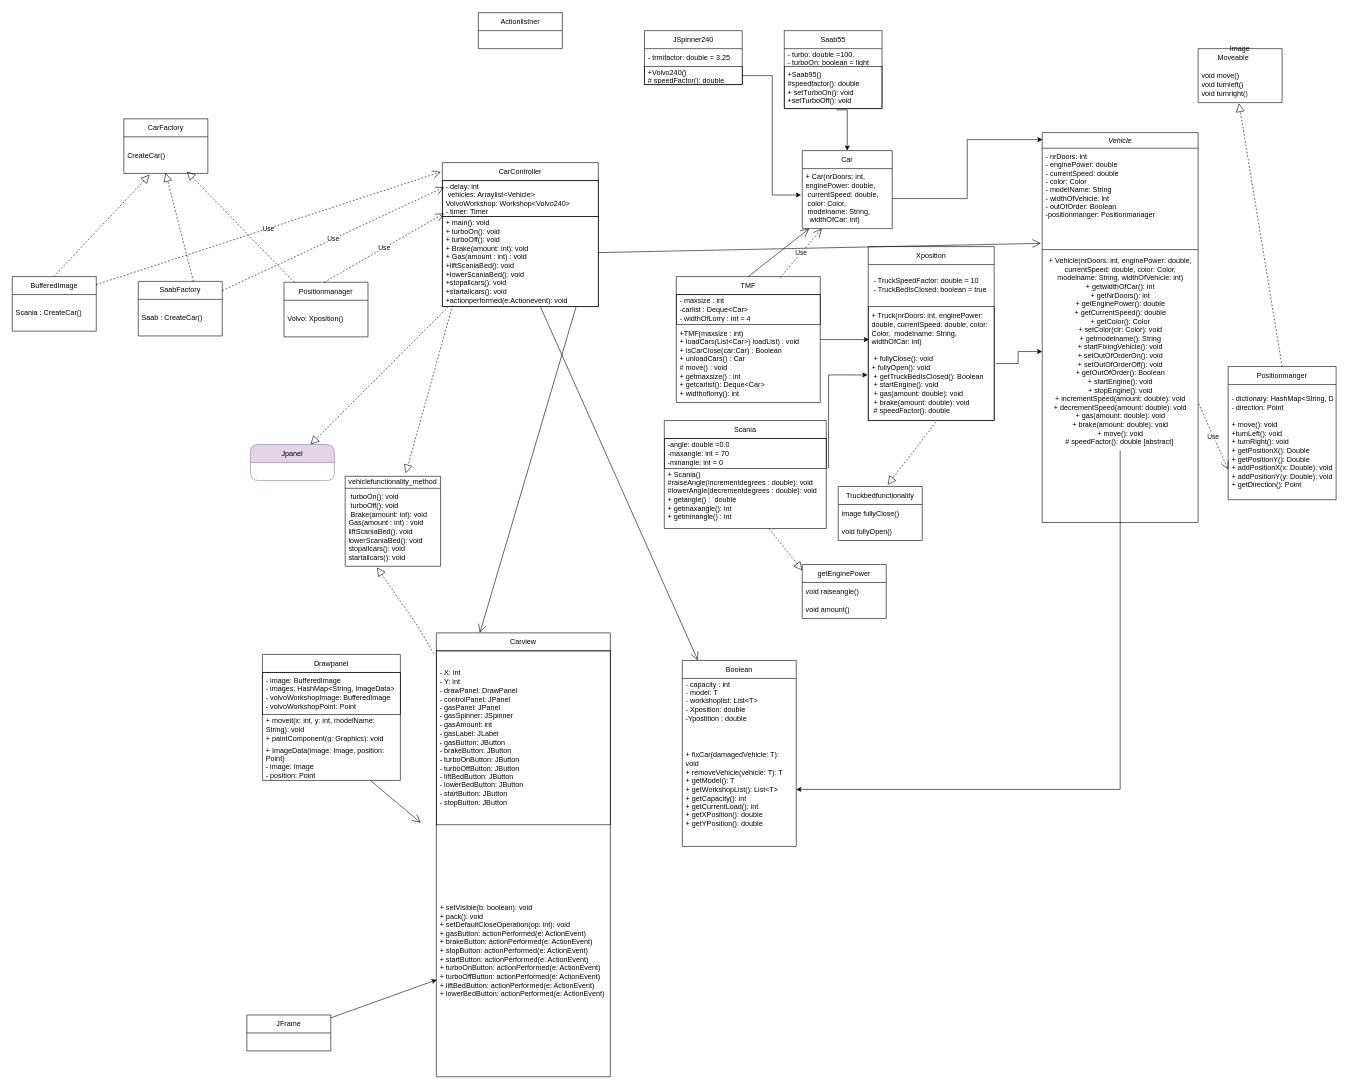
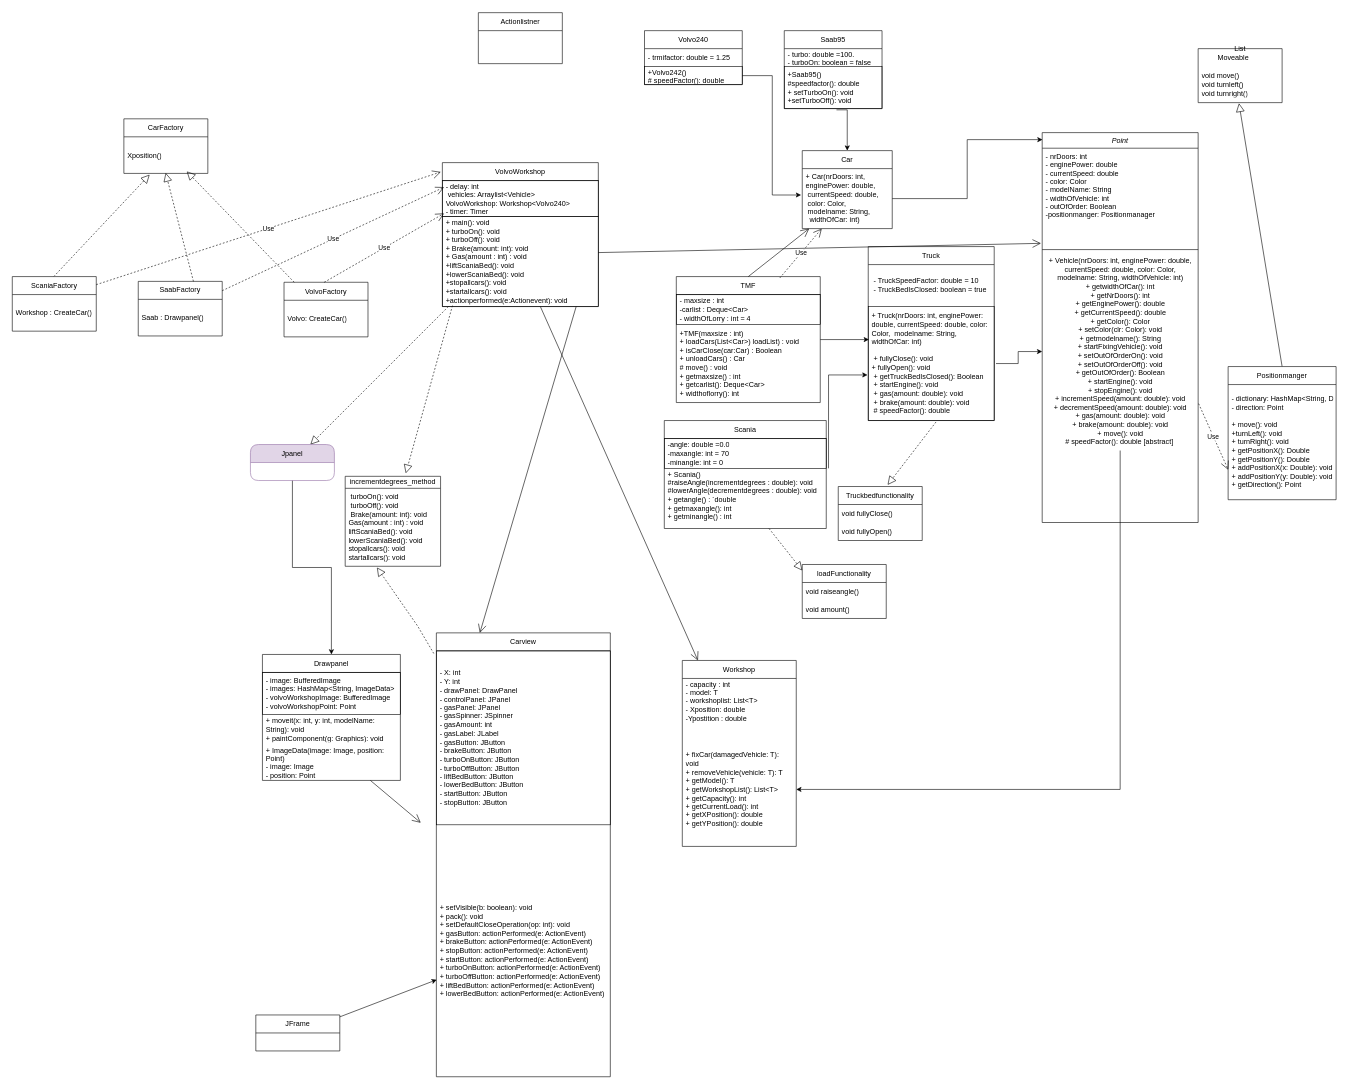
- <mxCell id="44" value="Actionlistner" style="swimlane;fontStyle=0;childLayout=stackLayout;horizontal=1;startSize=30;horizontalStack=0;resizeParent=1;resizeParentMax=0;resizeLast=0;collapsible=1;marginBottom=0;whiteSpace=wrap;html=1;" parent="1" vertex="1"><mxGeometry x="797" y="20" width="140" height="60" as="geometry" /></mxCell>
+ <mxCell id="44" value="Actionlistner" style="swimlane;fontStyle=0;childLayout=stackLayout;horizontal=1;startSize=30;horizontalStack=0;resizeParent=1;resizeParentMax=0;resizeLast=0;collapsible=1;marginBottom=0;whiteSpace=wrap;html=1;" parent="1" vertex="1"><mxGeometry x="797" y="20" width="140" height="85" as="geometry" /></mxCell>
- <mxCell id="21" value="JSpinner240" style="swimlane;fontStyle=0;childLayout=stackLayout;horizontal=1;startSize=30;horizontalStack=0;resizeParent=1;resizeParentMax=0;resizeLast=0;collapsible=1;marginBottom=0;whiteSpace=wrap;html=1;" parent="1" vertex="1"><mxGeometry x="1074" y="50" width="163" height="90" as="geometry" /></mxCell>
+ <mxCell id="21" value="Volvo240" style="swimlane;fontStyle=0;childLayout=stackLayout;horizontal=1;startSize=30;horizontalStack=0;resizeParent=1;resizeParentMax=0;resizeLast=0;collapsible=1;marginBottom=0;whiteSpace=wrap;html=1;" parent="1" vertex="1"><mxGeometry x="1074" y="50" width="163" height="90" as="geometry" /></mxCell>
- <mxCell id="25" value="Saab55" style="swimlane;fontStyle=0;childLayout=stackLayout;horizontal=1;startSize=30;horizontalStack=0;resizeParent=1;resizeParentMax=0;resizeLast=0;collapsible=1;marginBottom=0;whiteSpace=wrap;html=1;" parent="1" vertex="1"><mxGeometry x="1307" y="50" width="163" height="130" as="geometry" /></mxCell>
+ <mxCell id="25" value="Saab95" style="swimlane;fontStyle=0;childLayout=stackLayout;horizontal=1;startSize=30;horizontalStack=0;resizeParent=1;resizeParentMax=0;resizeLast=0;collapsible=1;marginBottom=0;whiteSpace=wrap;html=1;" parent="1" vertex="1"><mxGeometry x="1307" y="50" width="163" height="130" as="geometry" /></mxCell>
- <mxCell id="17" value="Image" style="swimlane;fontStyle=0;childLayout=stackLayout;horizontal=1;startSize=0;horizontalStack=0;resizeParent=1;resizeParentMax=0;resizeLast=0;collapsible=1;marginBottom=0;whiteSpace=wrap;html=1;" parent="1" vertex="1"><mxGeometry x="1997" y="80" width="140" height="90" as="geometry" /></mxCell>
+ <mxCell id="17" value="List" style="swimlane;fontStyle=0;childLayout=stackLayout;horizontal=1;startSize=0;horizontalStack=0;resizeParent=1;resizeParentMax=0;resizeLast=0;collapsible=1;marginBottom=0;whiteSpace=wrap;html=1;" parent="1" vertex="1"><mxGeometry x="1997" y="80" width="140" height="90" as="geometry" /></mxCell>
- <mxCell id="22" value="- trmifactor: double = 3.25" style="text;strokeColor=none;fillColor=none;align=left;verticalAlign=middle;spacingLeft=4;spacingRight=4;overflow=hidden;points=[[0,0.5],[1,0.5]];portConstraint=eastwest;rotatable=0;whiteSpace=wrap;html=1;" parent="21" vertex="1"><mxGeometry y="30" width="163" height="30" as="geometry" /></mxCell>
+ <mxCell id="22" value="- trmifactor: double = 1.25" style="text;strokeColor=none;fillColor=none;align=left;verticalAlign=middle;spacingLeft=4;spacingRight=4;overflow=hidden;points=[[0,0.5],[1,0.5]];portConstraint=eastwest;rotatable=0;whiteSpace=wrap;html=1;" parent="21" vertex="1"><mxGeometry y="30" width="163" height="30" as="geometry" /></mxCell>
- <mxCell id="26" value="- turbo: double =100.&lt;div&gt;- turboOn: boolean = light&lt;/div&gt;" style="text;strokeColor=none;fillColor=none;align=left;verticalAlign=middle;spacingLeft=4;spacingRight=4;overflow=hidden;points=[[0,0.5],[1,0.5]];portConstraint=eastwest;rotatable=0;whiteSpace=wrap;html=1;" parent="25" vertex="1"><mxGeometry y="30" width="163" height="30" as="geometry" /></mxCell>
+ <mxCell id="26" value="- turbo: double =100.&lt;div&gt;- turboOn: boolean = false&lt;/div&gt;" style="text;strokeColor=none;fillColor=none;align=left;verticalAlign=middle;spacingLeft=4;spacingRight=4;overflow=hidden;points=[[0,0.5],[1,0.5]];portConstraint=eastwest;rotatable=0;whiteSpace=wrap;html=1;" parent="25" vertex="1"><mxGeometry y="30" width="163" height="30" as="geometry" /></mxCell>
- <mxCell id="23" value="+Volvo240()&lt;div&gt;# speedFactor(): double&lt;/div&gt;" style="text;strokeColor=default;fillColor=none;align=left;verticalAlign=middle;spacingLeft=4;spacingRight=4;overflow=hidden;points=[[0,0.5],[1,0.5]];portConstraint=eastwest;rotatable=0;whiteSpace=wrap;html=1;" parent="21" vertex="1"><mxGeometry y="60" width="163" height="30" as="geometry" /></mxCell>
+ <mxCell id="23" value="+Volvo242()&lt;div&gt;# speedFactor(): double&lt;/div&gt;" style="text;strokeColor=default;fillColor=none;align=left;verticalAlign=middle;spacingLeft=4;spacingRight=4;overflow=hidden;points=[[0,0.5],[1,0.5]];portConstraint=eastwest;rotatable=0;whiteSpace=wrap;html=1;" parent="21" vertex="1"><mxGeometry y="60" width="163" height="30" as="geometry" /></mxCell>
- <mxCell id="2" value="Vehicle" style="swimlane;fontStyle=2;align=center;verticalAlign=top;childLayout=stackLayout;horizontal=1;startSize=26;horizontalStack=0;resizeParent=1;resizeLast=0;collapsible=1;marginBottom=0;rounded=0;shadow=0;strokeWidth=1;" parent="1" vertex="1"><mxGeometry x="1737" y="220" width="260" height="650" as="geometry"><mxRectangle x="230" y="140" width="160" height="26" as="alternateBounds" /></mxGeometry></mxCell>
+ <mxCell id="2" value="Point" style="swimlane;fontStyle=2;align=center;verticalAlign=top;childLayout=stackLayout;horizontal=1;startSize=26;horizontalStack=0;resizeParent=1;resizeLast=0;collapsible=1;marginBottom=0;rounded=0;shadow=0;strokeWidth=1;" parent="1" vertex="1"><mxGeometry x="1737" y="220" width="260" height="650" as="geometry"><mxRectangle x="230" y="140" width="160" height="26" as="alternateBounds" /></mxGeometry></mxCell>
- <mxCell id="69" value="CreateCar()" style="text;strokeColor=none;fillColor=none;align=left;verticalAlign=middle;spacingLeft=4;spacingRight=4;overflow=hidden;points=[[0,0.5],[1,0.5]];portConstraint=eastwest;rotatable=0;whiteSpace=wrap;html=1;" parent="68" vertex="1"><mxGeometry y="30" width="140" height="61" as="geometry" /></mxCell>
+ <mxCell id="69" value="Xposition()" style="text;strokeColor=none;fillColor=none;align=left;verticalAlign=middle;spacingLeft=4;spacingRight=4;overflow=hidden;points=[[0,0.5],[1,0.5]];portConstraint=eastwest;rotatable=0;whiteSpace=wrap;html=1;" parent="68" vertex="1"><mxGeometry y="30" width="140" height="61" as="geometry" /></mxCell>
- <mxCell id="41" value="CarController" style="swimlane;fontStyle=0;childLayout=stackLayout;horizontal=1;startSize=30;horizontalStack=0;resizeParent=1;resizeParentMax=0;resizeLast=0;collapsible=1;marginBottom=0;whiteSpace=wrap;html=1;" parent="1" vertex="1"><mxGeometry x="737" y="270" width="260" height="240" as="geometry" /></mxCell>
+ <mxCell id="41" value="VolvoWorkshop" style="swimlane;fontStyle=0;childLayout=stackLayout;horizontal=1;startSize=30;horizontalStack=0;resizeParent=1;resizeParentMax=0;resizeLast=0;collapsible=1;marginBottom=0;whiteSpace=wrap;html=1;" parent="1" vertex="1"><mxGeometry x="737" y="270" width="260" height="240" as="geometry" /></mxCell>
- <mxCell id="20" value="" style="endArrow=block;dashed=1;endFill=0;endSize=12;html=1;rounded=0;entryX=0.486;entryY=1.017;entryDx=0;entryDy=0;entryPerimeter=0;exitX=0.5;exitY=0;exitDx=0;exitDy=0;" parent="1" source="66" target="19" edge="1"><mxGeometry width="160" relative="1" as="geometry"><mxPoint x="2047" y="260" as="sourcePoint" /><mxPoint x="2066" y="316" as="targetPoint" /></mxGeometry></mxCell>
+ <mxCell id="20" value="" style="endArrow=block;dashed=0;endFill=0;endSize=12;html=1;rounded=0;entryX=0.486;entryY=1.017;entryDx=0;entryDy=0;entryPerimeter=0;exitX=0.5;exitY=0;exitDx=0;exitDy=0;" parent="1" source="66" target="19" edge="1"><mxGeometry width="160" relative="1" as="geometry"><mxPoint x="2047" y="260" as="sourcePoint" /><mxPoint x="2066" y="316" as="targetPoint" /></mxGeometry></mxCell>
- <mxCell id="9" value="Xposition" style="swimlane;fontStyle=0;childLayout=stackLayout;horizontal=1;startSize=30;horizontalStack=0;resizeParent=1;resizeParentMax=0;resizeLast=0;collapsible=1;marginBottom=0;whiteSpace=wrap;html=1;" parent="1" vertex="1"><mxGeometry x="1447" y="410" width="210" height="290" as="geometry" /></mxCell>
+ <mxCell id="9" value="Truck" style="swimlane;fontStyle=0;childLayout=stackLayout;horizontal=1;startSize=30;horizontalStack=0;resizeParent=1;resizeParentMax=0;resizeLast=0;collapsible=1;marginBottom=0;whiteSpace=wrap;html=1;" parent="1" vertex="1"><mxGeometry x="1447" y="410" width="210" height="290" as="geometry" /></mxCell>
- <mxCell id="75" value="BufferedImage" style="swimlane;fontStyle=0;childLayout=stackLayout;horizontal=1;startSize=30;horizontalStack=0;resizeParent=1;resizeParentMax=0;resizeLast=0;collapsible=1;marginBottom=0;whiteSpace=wrap;html=1;" parent="1" vertex="1"><mxGeometry x="20" y="460" width="140" height="91" as="geometry" /></mxCell>
+ <mxCell id="75" value="ScaniaFactory" style="swimlane;fontStyle=0;childLayout=stackLayout;horizontal=1;startSize=30;horizontalStack=0;resizeParent=1;resizeParentMax=0;resizeLast=0;collapsible=1;marginBottom=0;whiteSpace=wrap;html=1;" parent="1" vertex="1"><mxGeometry x="20" y="460" width="140" height="91" as="geometry" /></mxCell>
- <mxCell id="73" value="Positionmanager" style="swimlane;fontStyle=0;childLayout=stackLayout;horizontal=1;startSize=30;horizontalStack=0;resizeParent=1;resizeParentMax=0;resizeLast=0;collapsible=1;marginBottom=0;whiteSpace=wrap;html=1;" parent="1" vertex="1"><mxGeometry x="473" y="469.5" width="140" height="91" as="geometry" /></mxCell>
+ <mxCell id="73" value="VolvoFactory" style="swimlane;fontStyle=0;childLayout=stackLayout;horizontal=1;startSize=30;horizontalStack=0;resizeParent=1;resizeParentMax=0;resizeLast=0;collapsible=1;marginBottom=0;whiteSpace=wrap;html=1;" parent="1" vertex="1"><mxGeometry x="473" y="469.5" width="140" height="91" as="geometry" /></mxCell>
- <mxCell id="76" value="Scania : CreateCar()" style="text;strokeColor=none;fillColor=none;align=left;verticalAlign=middle;spacingLeft=4;spacingRight=4;overflow=hidden;points=[[0,0.5],[1,0.5]];portConstraint=eastwest;rotatable=0;whiteSpace=wrap;html=1;" parent="75" vertex="1"><mxGeometry y="30" width="140" height="61" as="geometry" /></mxCell>
+ <mxCell id="76" value="Workshop : CreateCar()" style="text;strokeColor=none;fillColor=none;align=left;verticalAlign=middle;spacingLeft=4;spacingRight=4;overflow=hidden;points=[[0,0.5],[1,0.5]];portConstraint=eastwest;rotatable=0;whiteSpace=wrap;html=1;" parent="75" vertex="1"><mxGeometry y="30" width="140" height="61" as="geometry" /></mxCell>
- <mxCell id="72" value="Saab : CreateCar()" style="text;strokeColor=none;fillColor=none;align=left;verticalAlign=middle;spacingLeft=4;spacingRight=4;overflow=hidden;points=[[0,0.5],[1,0.5]];portConstraint=eastwest;rotatable=0;whiteSpace=wrap;html=1;" parent="71" vertex="1"><mxGeometry y="30" width="140" height="61" as="geometry" /></mxCell>
+ <mxCell id="72" value="Saab : Drawpanel()" style="text;strokeColor=none;fillColor=none;align=left;verticalAlign=middle;spacingLeft=4;spacingRight=4;overflow=hidden;points=[[0,0.5],[1,0.5]];portConstraint=eastwest;rotatable=0;whiteSpace=wrap;html=1;" parent="71" vertex="1"><mxGeometry y="30" width="140" height="61" as="geometry" /></mxCell>
- <mxCell id="74" value="Volvo: Xposition()" style="text;strokeColor=none;fillColor=none;align=left;verticalAlign=middle;spacingLeft=4;spacingRight=4;overflow=hidden;points=[[0,0.5],[1,0.5]];portConstraint=eastwest;rotatable=0;whiteSpace=wrap;html=1;" parent="73" vertex="1"><mxGeometry y="30" width="140" height="61" as="geometry" /></mxCell>
+ <mxCell id="74" value="Volvo: CreateCar()" style="text;strokeColor=none;fillColor=none;align=left;verticalAlign=middle;spacingLeft=4;spacingRight=4;overflow=hidden;points=[[0,0.5],[1,0.5]];portConstraint=eastwest;rotatable=0;whiteSpace=wrap;html=1;" parent="73" vertex="1"><mxGeometry y="30" width="140" height="61" as="geometry" /></mxCell>
- <mxCell id="82" value="vehiclefunctionality_method" style="swimlane;fontStyle=0;childLayout=stackLayout;horizontal=1;startSize=20;horizontalStack=0;resizeParent=1;resizeParentMax=0;resizeLast=0;collapsible=1;marginBottom=0;whiteSpace=wrap;html=1;" parent="1" vertex="1"><mxGeometry x="575" y="793" width="159" height="150" as="geometry" /></mxCell>
+ <mxCell id="82" value="incrementdegrees_method" style="swimlane;fontStyle=0;childLayout=stackLayout;horizontal=1;startSize=20;horizontalStack=0;resizeParent=1;resizeParentMax=0;resizeLast=0;collapsible=1;marginBottom=0;whiteSpace=wrap;html=1;" parent="1" vertex="1"><mxGeometry x="575" y="793" width="159" height="150" as="geometry" /></mxCell>
- <mxCell id="14" value="image fullyClose()" style="text;strokeColor=none;fillColor=none;align=left;verticalAlign=middle;spacingLeft=4;spacingRight=4;overflow=hidden;points=[[0,0.5],[1,0.5]];portConstraint=eastwest;rotatable=0;whiteSpace=wrap;html=1;" parent="13" vertex="1"><mxGeometry y="30" width="140" height="30" as="geometry" /></mxCell>
+ <mxCell id="14" value="void fullyClose()" style="text;strokeColor=none;fillColor=none;align=left;verticalAlign=middle;spacingLeft=4;spacingRight=4;overflow=hidden;points=[[0,0.5],[1,0.5]];portConstraint=eastwest;rotatable=0;whiteSpace=wrap;html=1;" parent="13" vertex="1"><mxGeometry y="30" width="140" height="30" as="geometry" /></mxCell>
+ <mxCell id="63" style="edgeStyle=orthogonalEdgeStyle;rounded=0;orthogonalLoop=1;jettySize=auto;html=1;entryX=0.5;entryY=0;entryDx=0;entryDy=0;" parent="1" source="64" target="53" edge="1"><mxGeometry relative="1" as="geometry" /></mxCell>
- <mxCell id="33" value="getEnginePower" style="swimlane;fontStyle=0;childLayout=stackLayout;horizontal=1;startSize=30;horizontalStack=0;resizeParent=1;resizeParentMax=0;resizeLast=0;collapsible=1;marginBottom=0;whiteSpace=wrap;html=1;" parent="1" vertex="1"><mxGeometry x="1337" y="940" width="140" height="90" as="geometry" /></mxCell>
+ <mxCell id="33" value="loadFunctionality" style="swimlane;fontStyle=0;childLayout=stackLayout;horizontal=1;startSize=30;horizontalStack=0;resizeParent=1;resizeParentMax=0;resizeLast=0;collapsible=1;marginBottom=0;whiteSpace=wrap;html=1;" parent="1" vertex="1"><mxGeometry x="1337" y="940" width="140" height="90" as="geometry" /></mxCell>
- <mxCell id="49" value="Boolean" style="swimlane;fontStyle=0;childLayout=stackLayout;horizontal=1;startSize=30;horizontalStack=0;resizeParent=1;resizeParentMax=0;resizeLast=0;collapsible=1;marginBottom=0;whiteSpace=wrap;html=1;" parent="1" vertex="1"><mxGeometry x="1137" y="1100" width="190" height="310" as="geometry" /></mxCell>
+ <mxCell id="49" value="Workshop" style="swimlane;fontStyle=0;childLayout=stackLayout;horizontal=1;startSize=30;horizontalStack=0;resizeParent=1;resizeParentMax=0;resizeLast=0;collapsible=1;marginBottom=0;whiteSpace=wrap;html=1;" parent="1" vertex="1"><mxGeometry x="1137" y="1100" width="190" height="310" as="geometry" /></mxCell>
- <mxCell id="62" value="JFrame" style="swimlane;fontStyle=0;childLayout=stackLayout;horizontal=1;startSize=30;horizontalStack=0;resizeParent=1;resizeParentMax=0;resizeLast=0;collapsible=1;marginBottom=0;whiteSpace=wrap;html=1;" parent="1" vertex="1"><mxGeometry x="411" y="1691" width="140" height="60" as="geometry" /></mxCell>
+ <mxCell id="62" value="JFrame" style="swimlane;fontStyle=0;childLayout=stackLayout;horizontal=1;startSize=30;horizontalStack=0;resizeParent=1;resizeParentMax=0;resizeLast=0;collapsible=1;marginBottom=0;whiteSpace=wrap;html=1;" parent="1" vertex="1"><mxGeometry x="426" y="1691" width="140" height="60" as="geometry" /></mxCell>
